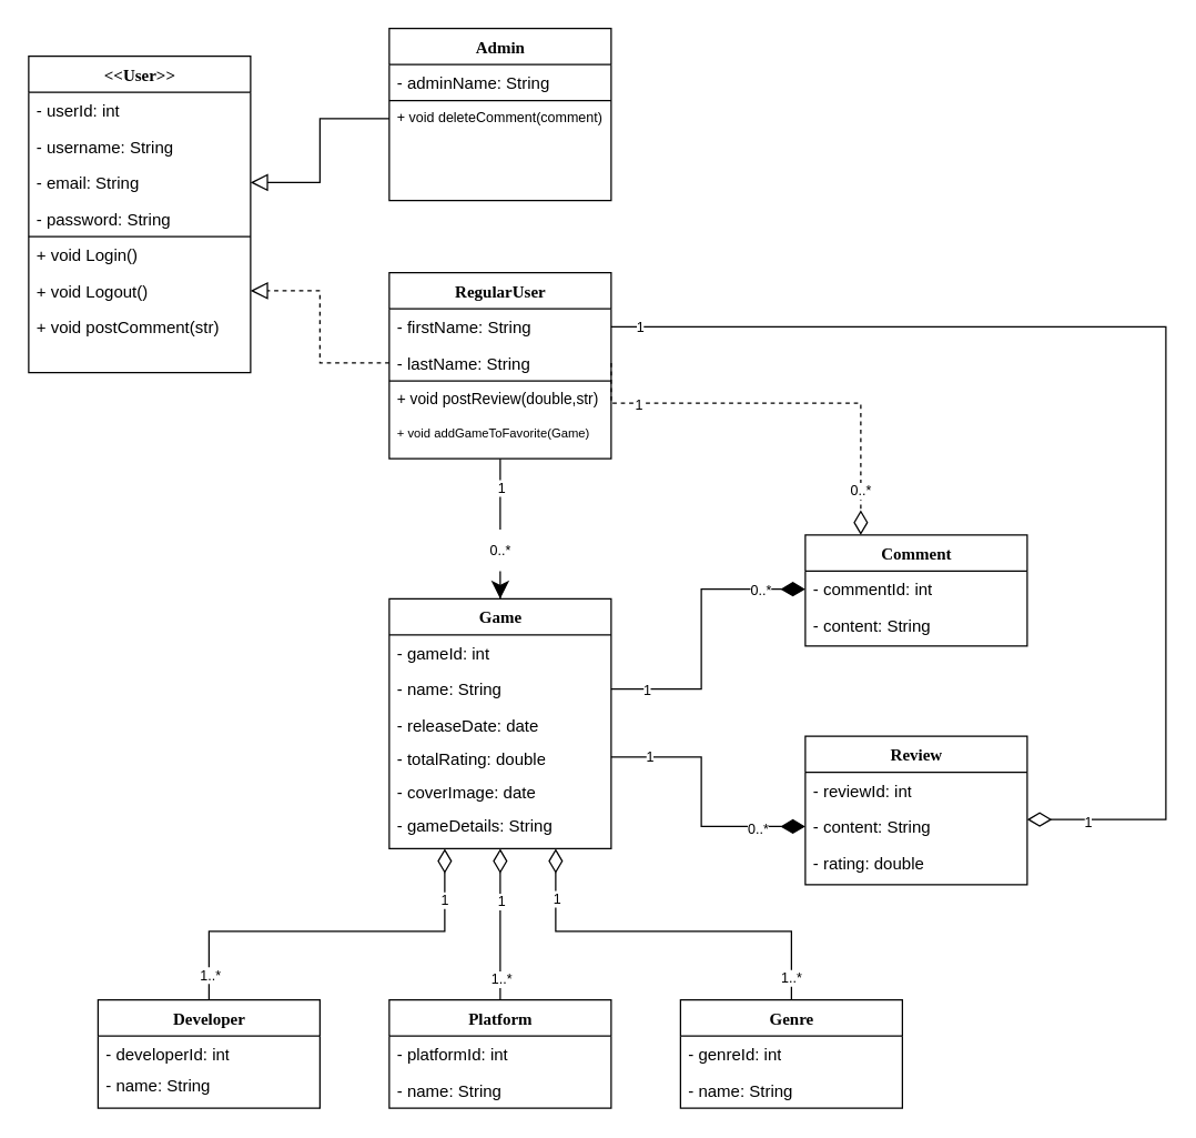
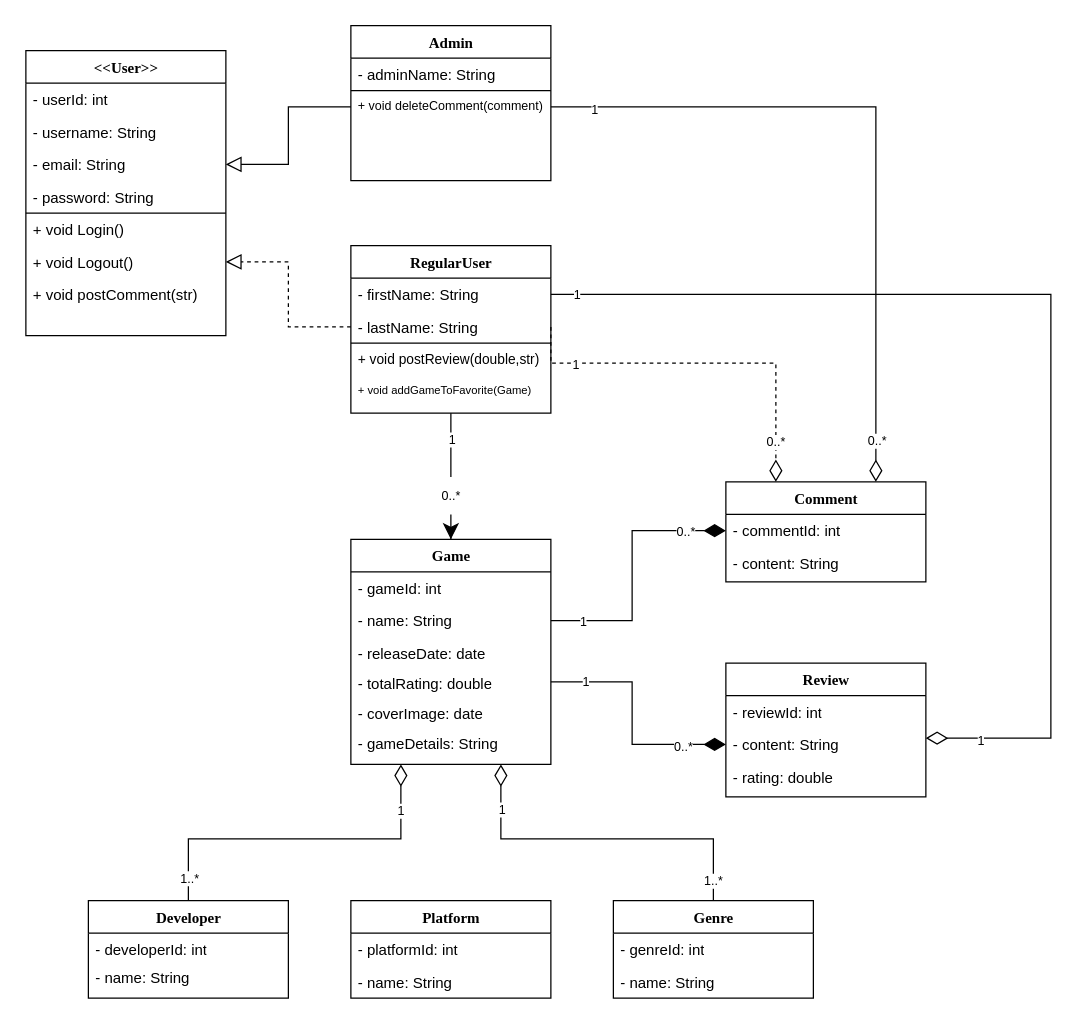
+ <mxCell id="62" style="edgeStyle=orthogonalEdgeStyle;rounded=0;orthogonalLoop=1;jettySize=auto;html=1;exitX=1;exitY=0.5;exitDx=0;exitDy=0;entryX=0.75;entryY=0;entryDx=0;entryDy=0;fontSize=10;endArrow=diamondThin;endFill=0;endSize=15;" edge="1" parent="1" source="53" target="40"><mxGeometry relative="1" as="geometry" /></mxCell>
+ <mxCell id="63" value="1" style="edgeLabel;html=1;align=center;verticalAlign=middle;resizable=0;points=[];fontSize=10;" vertex="1" connectable="0" parent="62"><mxGeometry x="-0.879" y="-1" relative="1" as="geometry"><mxPoint as="offset" /></mxGeometry></mxCell>
+ <mxCell id="64" value="0..*" style="edgeLabel;html=1;align=center;verticalAlign=middle;resizable=0;points=[];fontSize=10;" vertex="1" connectable="0" parent="62"><mxGeometry x="0.88" relative="1" as="geometry"><mxPoint as="offset" /></mxGeometry></mxCell>
- <mxCell id="34" style="edgeStyle=orthogonalEdgeStyle;rounded=0;orthogonalLoop=1;jettySize=auto;html=1;exitX=0.5;exitY=0;exitDx=0;exitDy=0;entryX=0.5;entryY=1;entryDx=0;entryDy=0;fontSize=10;endArrow=diamondThin;endFill=0;endSize=15;" edge="1" parent="1" source="37" target="11"><mxGeometry relative="1" as="geometry" /></mxCell>
- <mxCell id="35" value="1" style="edgeLabel;html=1;align=center;verticalAlign=middle;resizable=0;points=[];fontSize=10;" vertex="1" connectable="0" parent="34"><mxGeometry x="0.329" relative="1" as="geometry"><mxPoint as="offset" /></mxGeometry></mxCell>
- <mxCell id="36" value="1..*" style="edgeLabel;html=1;align=center;verticalAlign=middle;resizable=0;points=[];fontSize=10;" vertex="1" connectable="0" parent="34"><mxGeometry x="-0.713" relative="1" as="geometry"><mxPoint as="offset" /></mxGeometry></mxCell>
